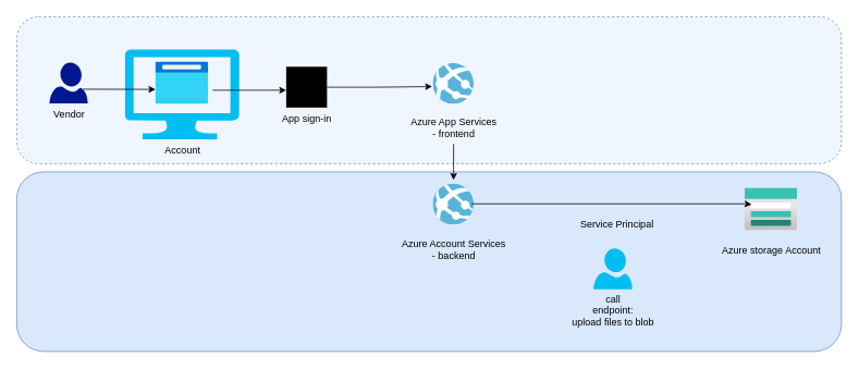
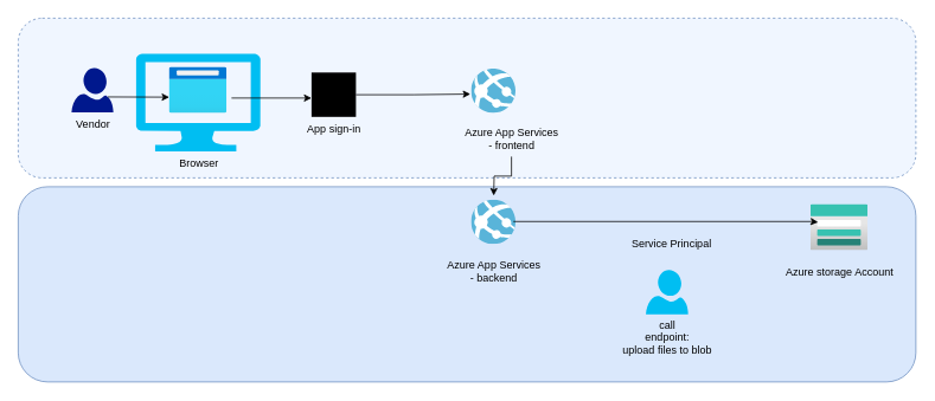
- <mxCell id="16" value="Vendor" style="sketch=0;aspect=fixed;pointerEvents=1;shadow=0;dashed=0;html=1;strokeColor=none;labelPosition=center;verticalLabelPosition=bottom;verticalAlign=top;align=center;fillColor=#00188D;shape=mxgraph.azure.user" parent="1" vertex="1"><mxGeometry x="60" y="76.25" width="47" height="50" as="geometry" /></mxCell>
+ <mxCell id="16" value="Vendor" style="sketch=0;aspect=fixed;pointerEvents=1;shadow=0;dashed=0;html=1;strokeColor=none;labelPosition=center;verticalLabelPosition=bottom;verticalAlign=top;align=center;fillColor=#00188D;shape=mxgraph.azure.user" parent="1" vertex="1"><mxGeometry x="80" y="76.25" width="47" height="50" as="geometry" /></mxCell>
- <mxCell id="7" value="Azure App Services &lt;br&gt;- frontend" style="text;html=1;align=center;verticalAlign=middle;resizable=0;points=[];autosize=1;strokeColor=none;fillColor=none;" parent="1" vertex="1"><mxGeometry x="490" y="136" width="130" height="40" as="geometry" /></mxCell>
+ <mxCell id="7" value="Azure App Services &lt;br&gt;- frontend" style="text;html=1;align=center;verticalAlign=middle;resizable=0;points=[];autosize=1;strokeColor=none;fillColor=none;" parent="1" vertex="1"><mxGeometry x="510" y="136" width="130" height="40" as="geometry" /></mxCell>
- <mxCell id="4" value="Account" style="verticalLabelPosition=bottom;html=1;verticalAlign=top;align=center;strokeColor=none;fillColor=#00BEF2;shape=mxgraph.azure.computer;pointerEvents=1;" parent="1" vertex="1"><mxGeometry x="152.5" y="60" width="140" height="110" as="geometry" /></mxCell>
+ <mxCell id="4" value="Browser" style="verticalLabelPosition=bottom;html=1;verticalAlign=top;align=center;strokeColor=none;fillColor=#00BEF2;shape=mxgraph.azure.computer;pointerEvents=1;" parent="1" vertex="1"><mxGeometry x="152.5" y="60" width="140" height="110" as="geometry" /></mxCell>
- <mxCell id="10" value="Azure Account Services &lt;br&gt;- backend" style="text;html=1;align=center;verticalAlign=middle;resizable=0;points=[];autosize=1;strokeColor=none;fillColor=none;" parent="1" vertex="1"><mxGeometry x="490" y="285" width="130" height="40" as="geometry" /></mxCell>
+ <mxCell id="10" value="Azure App Services &lt;br&gt;- backend" style="text;html=1;align=center;verticalAlign=middle;resizable=0;points=[];autosize=1;strokeColor=none;fillColor=none;" parent="1" vertex="1"><mxGeometry x="490" y="285" width="130" height="40" as="geometry" /></mxCell>
